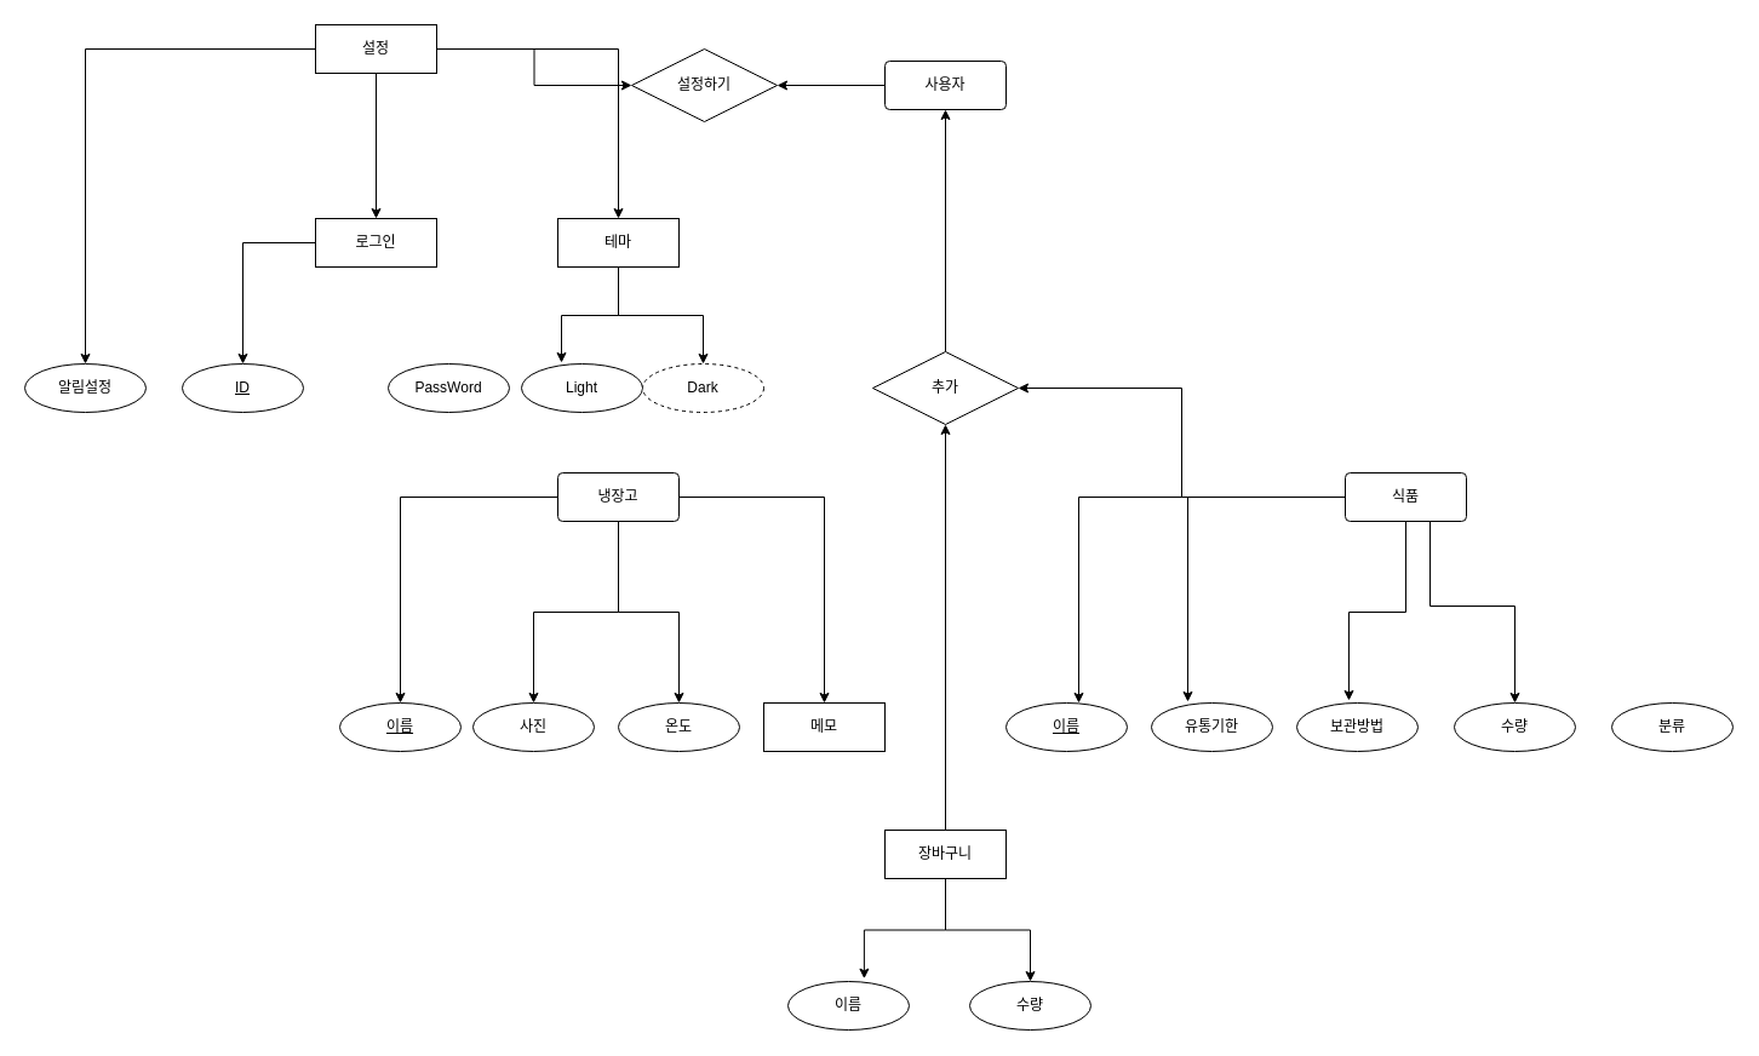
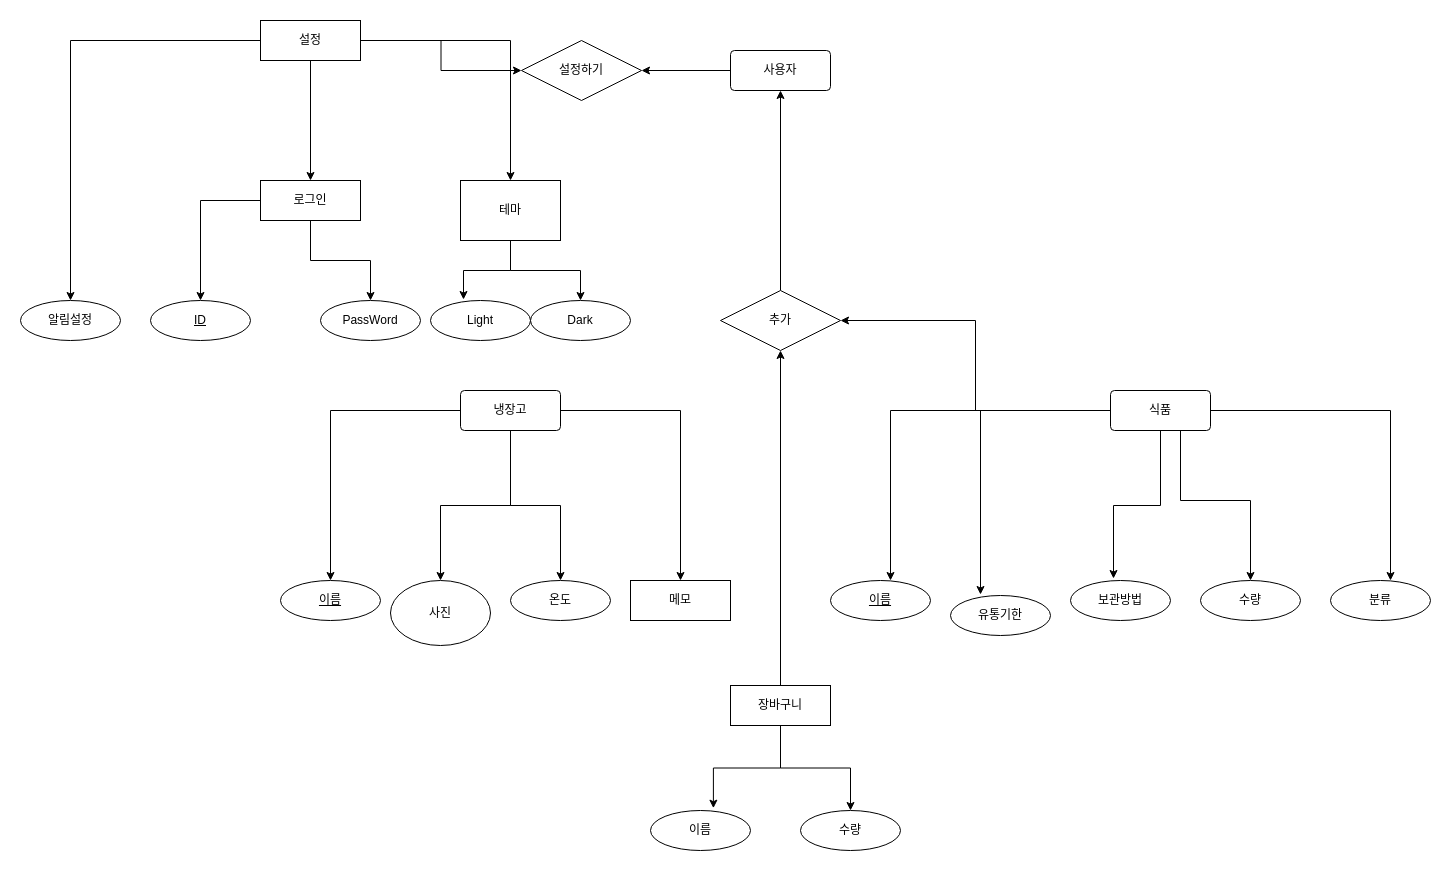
- <mxCell id="33" value="테마" style="whiteSpace=wrap;html=1;align=center;" parent="1" vertex="1"><mxGeometry x="460" y="180" width="100" height="40" as="geometry" /></mxCell>
+ <mxCell id="33" value="테마" style="whiteSpace=wrap;html=1;align=center;" parent="1" vertex="1"><mxGeometry x="460" y="180" width="100" height="60" as="geometry" /></mxCell>
+ <mxCell id="29" style="edgeStyle=orthogonalEdgeStyle;rounded=0;orthogonalLoop=1;jettySize=auto;html=1;" parent="1" source="31" target="39" edge="1"><mxGeometry relative="1" as="geometry" /></mxCell>
- <mxCell id="42" value="Dark" style="ellipse;whiteSpace=wrap;html=1;align=center;dashed=1;" parent="1" vertex="1"><mxGeometry x="530" y="300" width="100" height="40" as="geometry" /></mxCell>
+ <mxCell id="42" value="Dark" style="ellipse;whiteSpace=wrap;html=1;align=center;" parent="1" vertex="1"><mxGeometry x="530" y="300" width="100" height="40" as="geometry" /></mxCell>
+ <mxCell id="26" style="edgeStyle=orthogonalEdgeStyle;rounded=0;orthogonalLoop=1;jettySize=auto;html=1;entryX=0.6;entryY=0;entryDx=0;entryDy=0;entryPerimeter=0;" parent="1" source="10" target="21" edge="1"><mxGeometry relative="1" as="geometry" /></mxCell>
- <mxCell id="12" value="사진" style="ellipse;whiteSpace=wrap;html=1;align=center;" parent="1" vertex="1"><mxGeometry x="390" y="580" width="100" height="40" as="geometry" /></mxCell>
+ <mxCell id="12" value="사진" style="ellipse;whiteSpace=wrap;html=1;align=center;" parent="1" vertex="1"><mxGeometry x="390" y="580" width="100" height="65" as="geometry" /></mxCell>
- <mxCell id="18" value="유통기한" style="ellipse;whiteSpace=wrap;html=1;align=center;" parent="1" vertex="1"><mxGeometry x="950" y="580" width="100" height="40" as="geometry" /></mxCell>
+ <mxCell id="18" value="유통기한" style="ellipse;whiteSpace=wrap;html=1;align=center;" parent="1" vertex="1"><mxGeometry x="950" y="595" width="100" height="40" as="geometry" /></mxCell>
